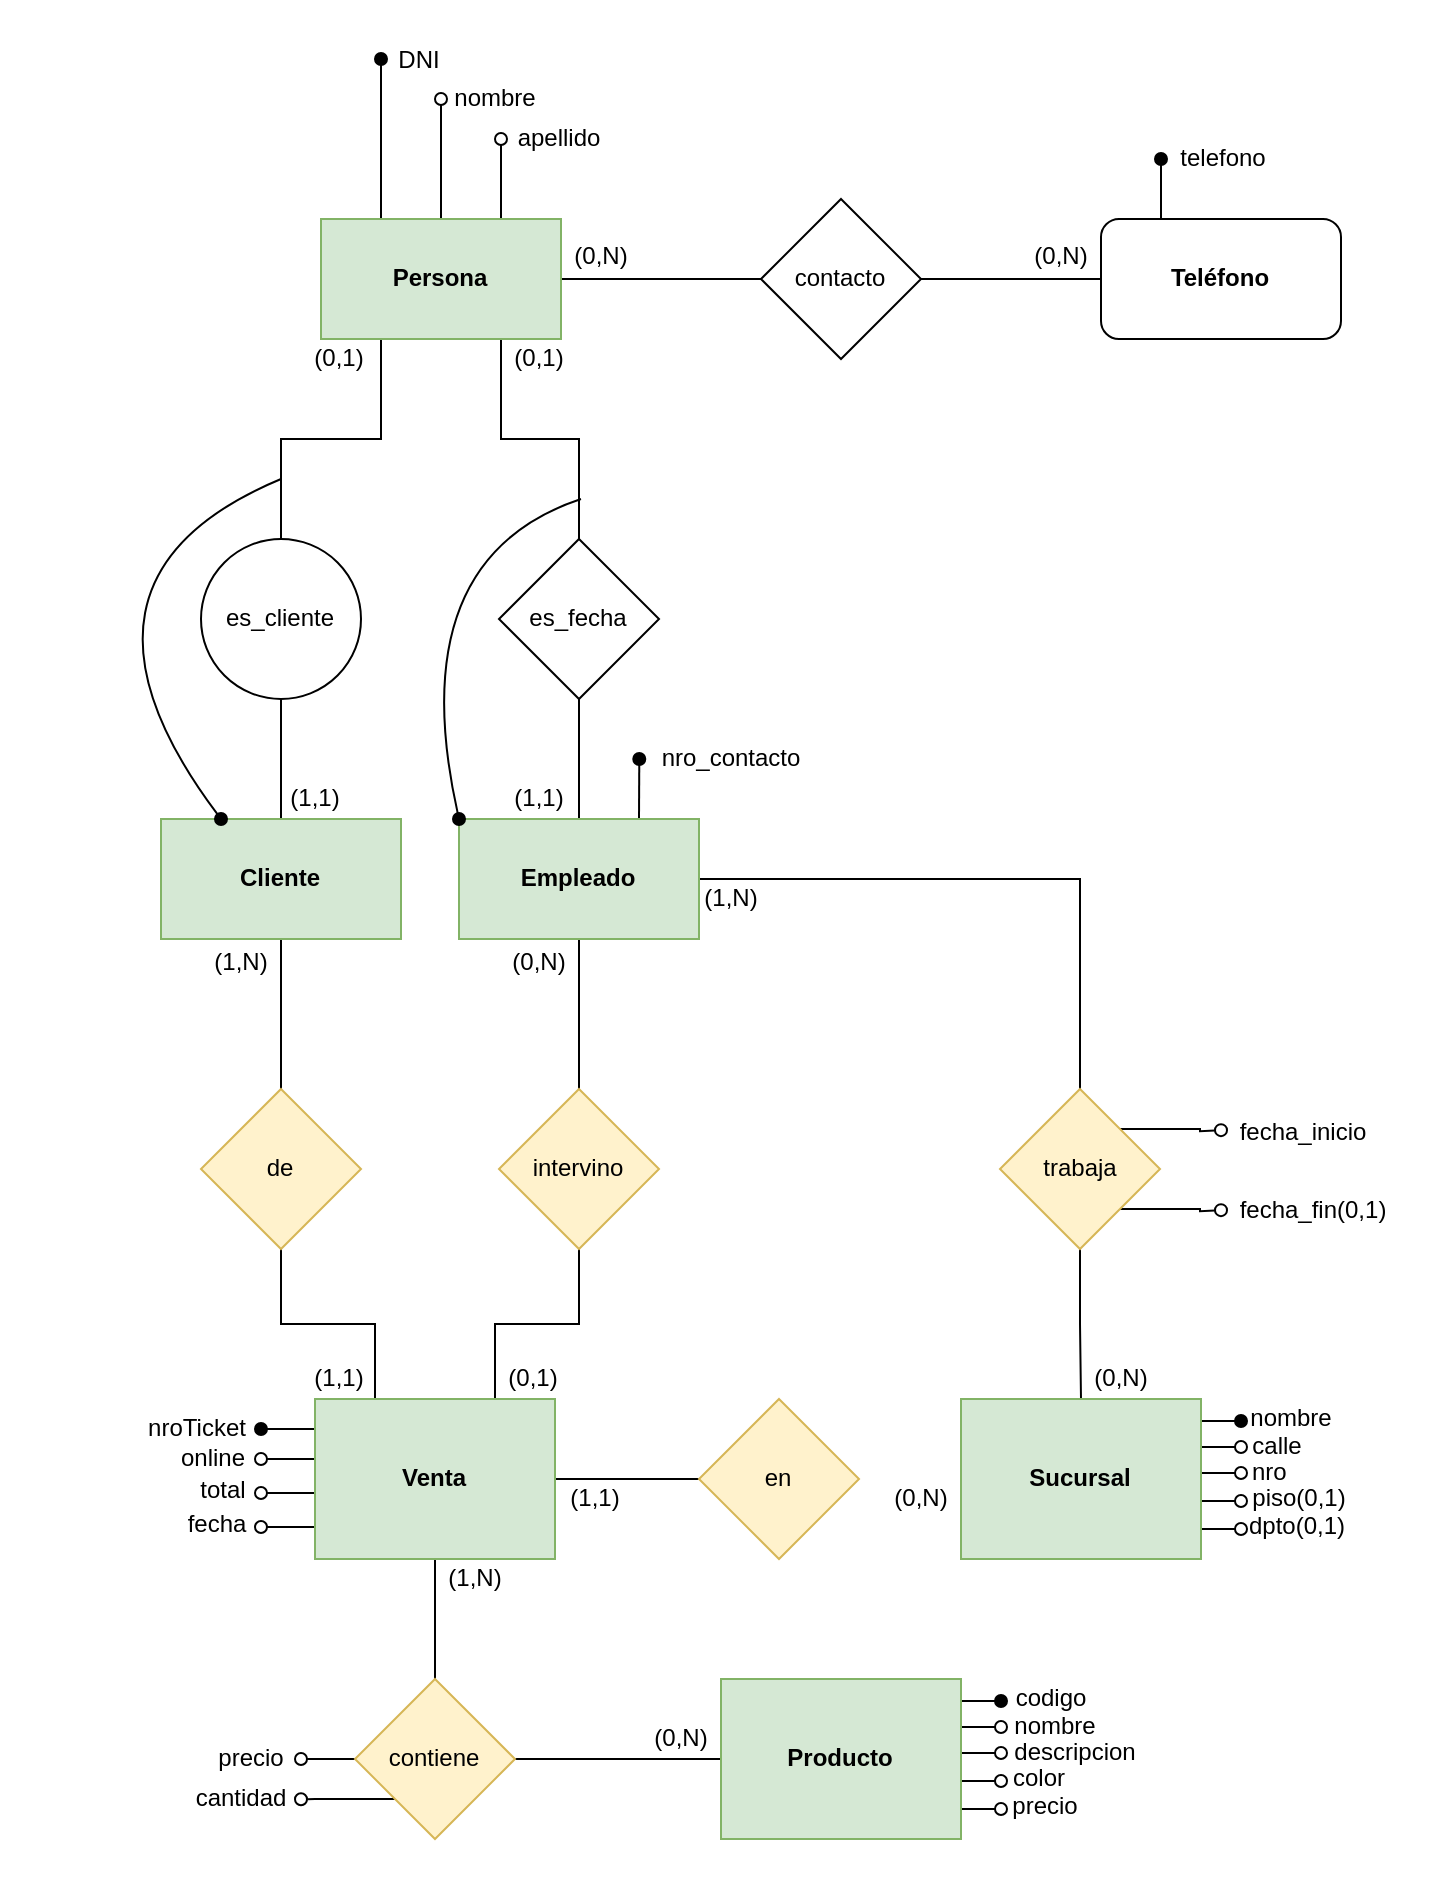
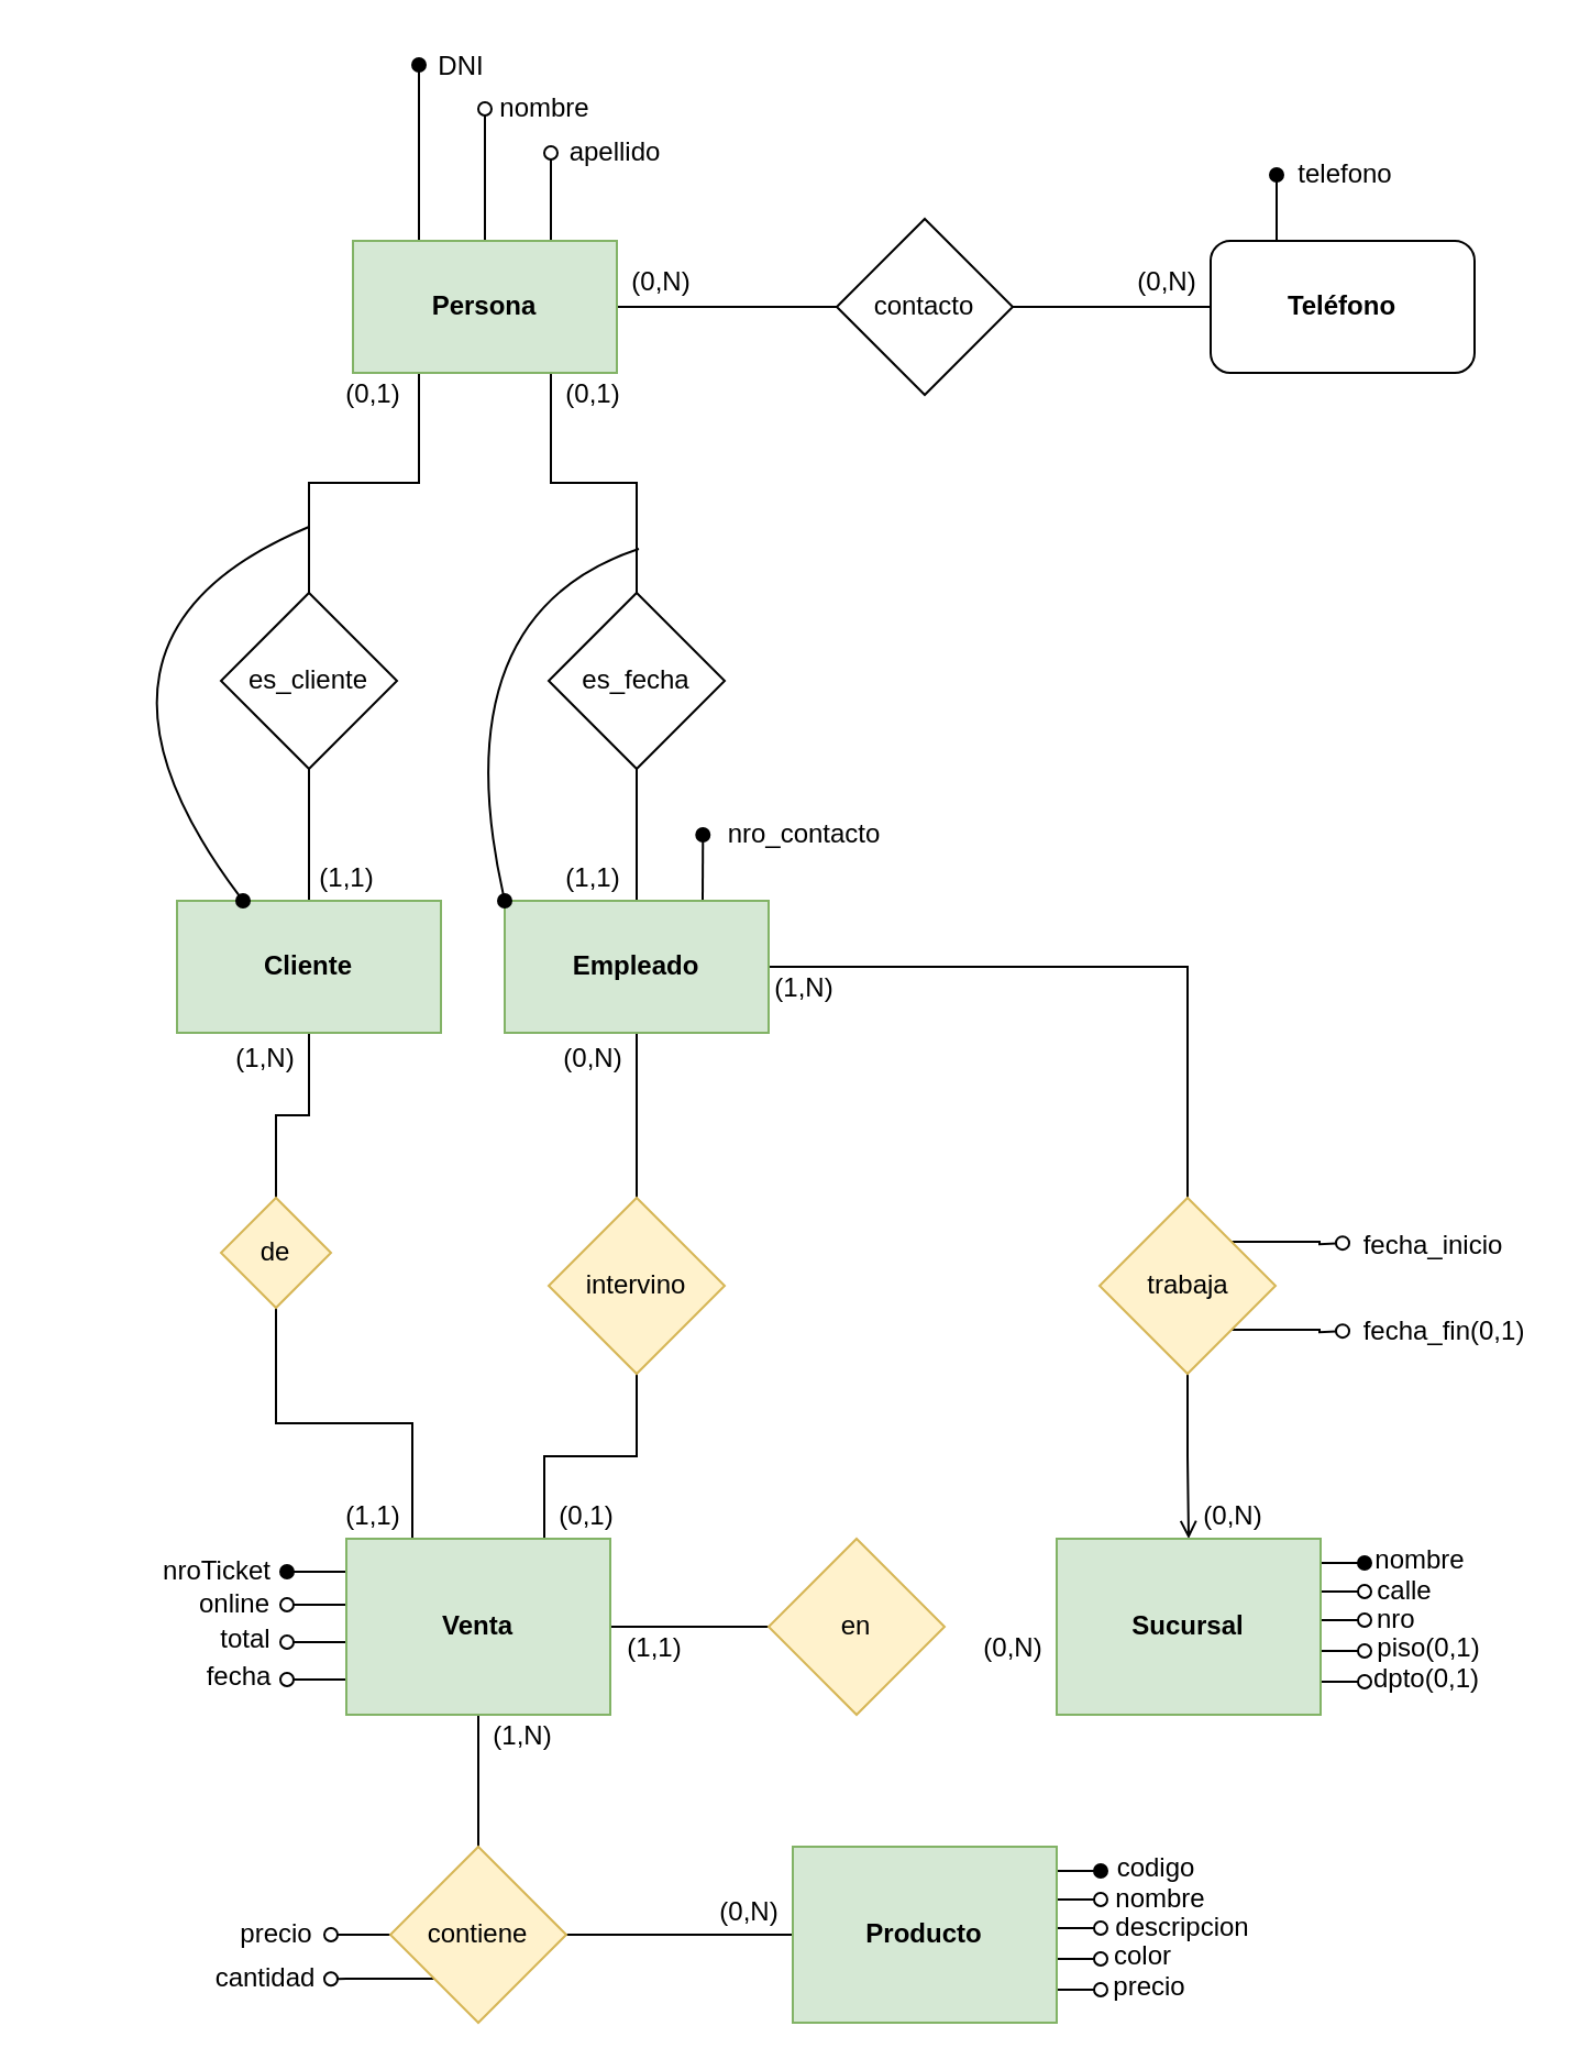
- <mxCell id="19" value="es_cliente" style="ellipse;whiteSpace=wrap;html=1;" vertex="1" parent="1"><mxGeometry x="100" y="269" width="80" height="80" as="geometry" /></mxCell>
+ <mxCell id="19" value="es_cliente" style="rhombus;whiteSpace=wrap;html=1;" vertex="1" parent="1"><mxGeometry x="100" y="269" width="80" height="80" as="geometry" /></mxCell>
- <mxCell id="33" value="de" style="rhombus;whiteSpace=wrap;html=1;fillColor=#fff2cc;strokeColor=#d6b656;" vertex="1" parent="1"><mxGeometry x="100" y="544" width="80" height="80" as="geometry" /></mxCell>
+ <mxCell id="33" value="de" style="rhombus;whiteSpace=wrap;html=1;fillColor=#fff2cc;strokeColor=#d6b656;" vertex="1" parent="1"><mxGeometry x="100" y="544" width="50" height="50" as="geometry" /></mxCell>
- <mxCell id="71" style="edgeStyle=orthogonalEdgeStyle;rounded=0;orthogonalLoop=1;jettySize=auto;html=1;exitX=0.5;exitY=1;exitDx=0;exitDy=0;entryX=0.5;entryY=0;entryDx=0;entryDy=0;endArrow=none;endFill=0;" edge="1" parent="1" source="74" target="81"><mxGeometry relative="1" as="geometry" /></mxCell>
+ <mxCell id="71" style="edgeStyle=orthogonalEdgeStyle;rounded=0;orthogonalLoop=1;jettySize=auto;html=1;exitX=0.5;exitY=1;exitDx=0;exitDy=0;entryX=0.5;entryY=0;entryDx=0;entryDy=0;endArrow=open;endFill=0;" edge="1" parent="1" source="74" target="81"><mxGeometry relative="1" as="geometry" /></mxCell>
